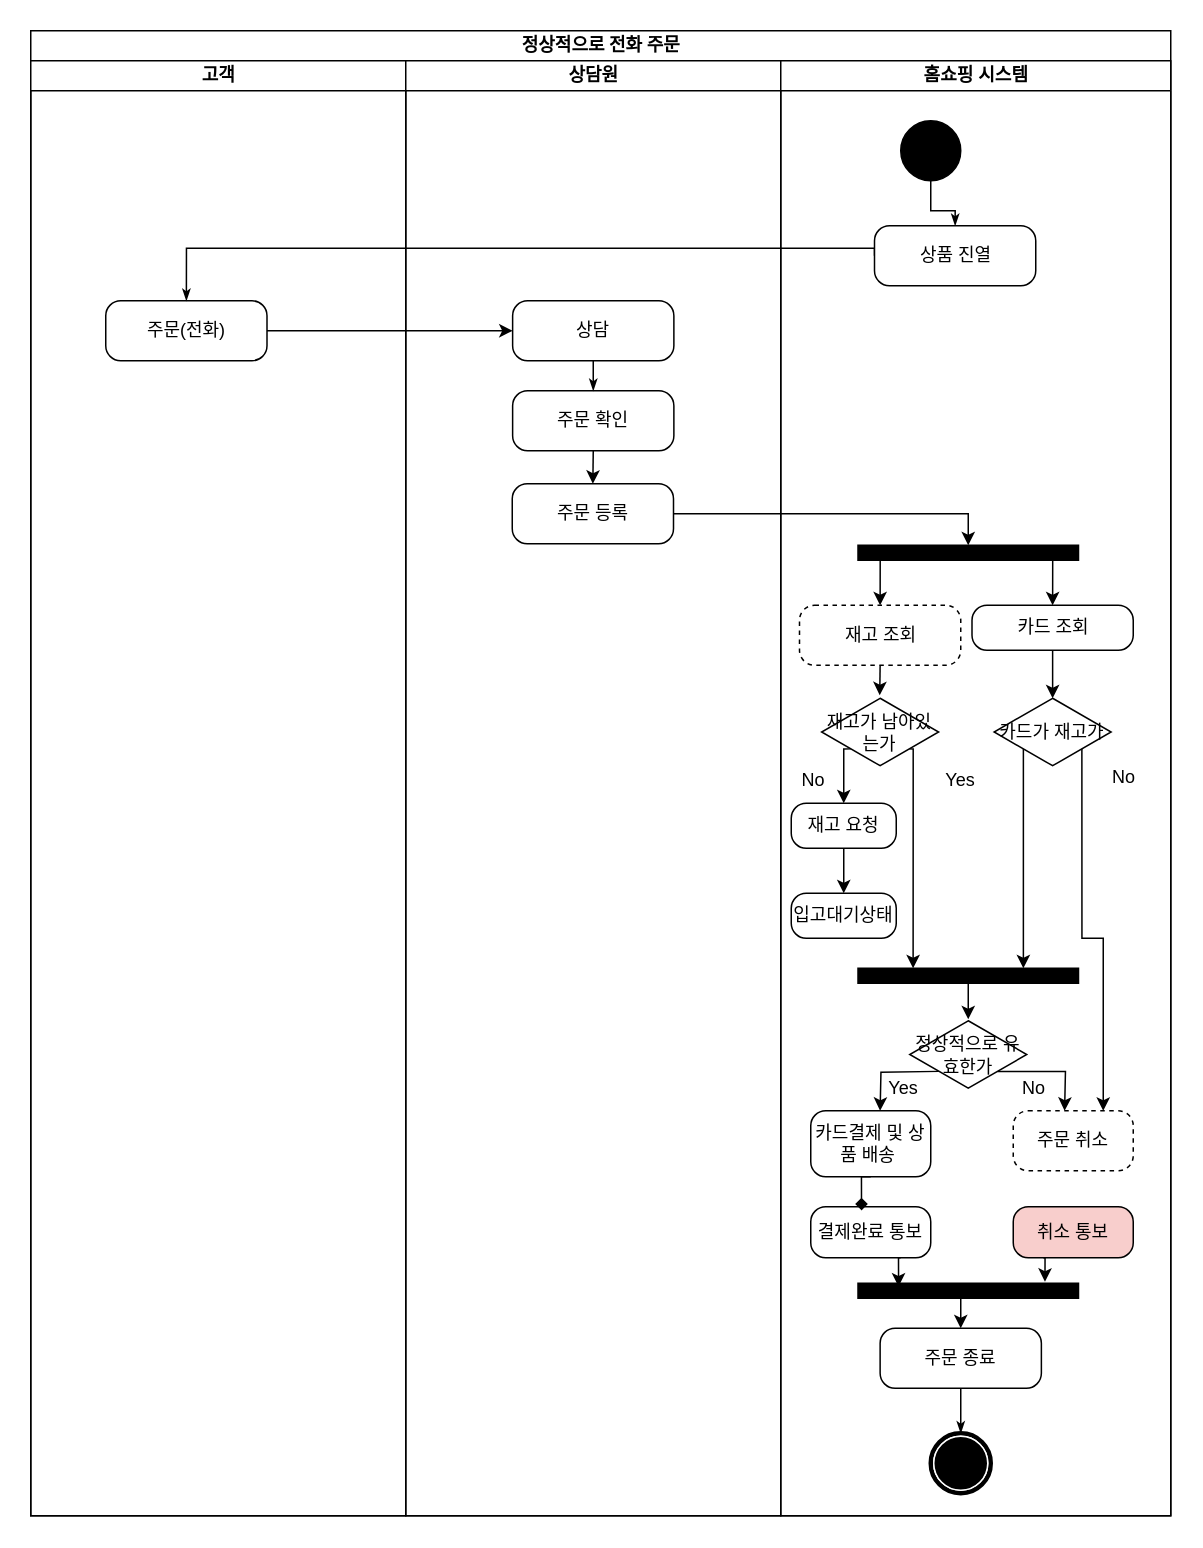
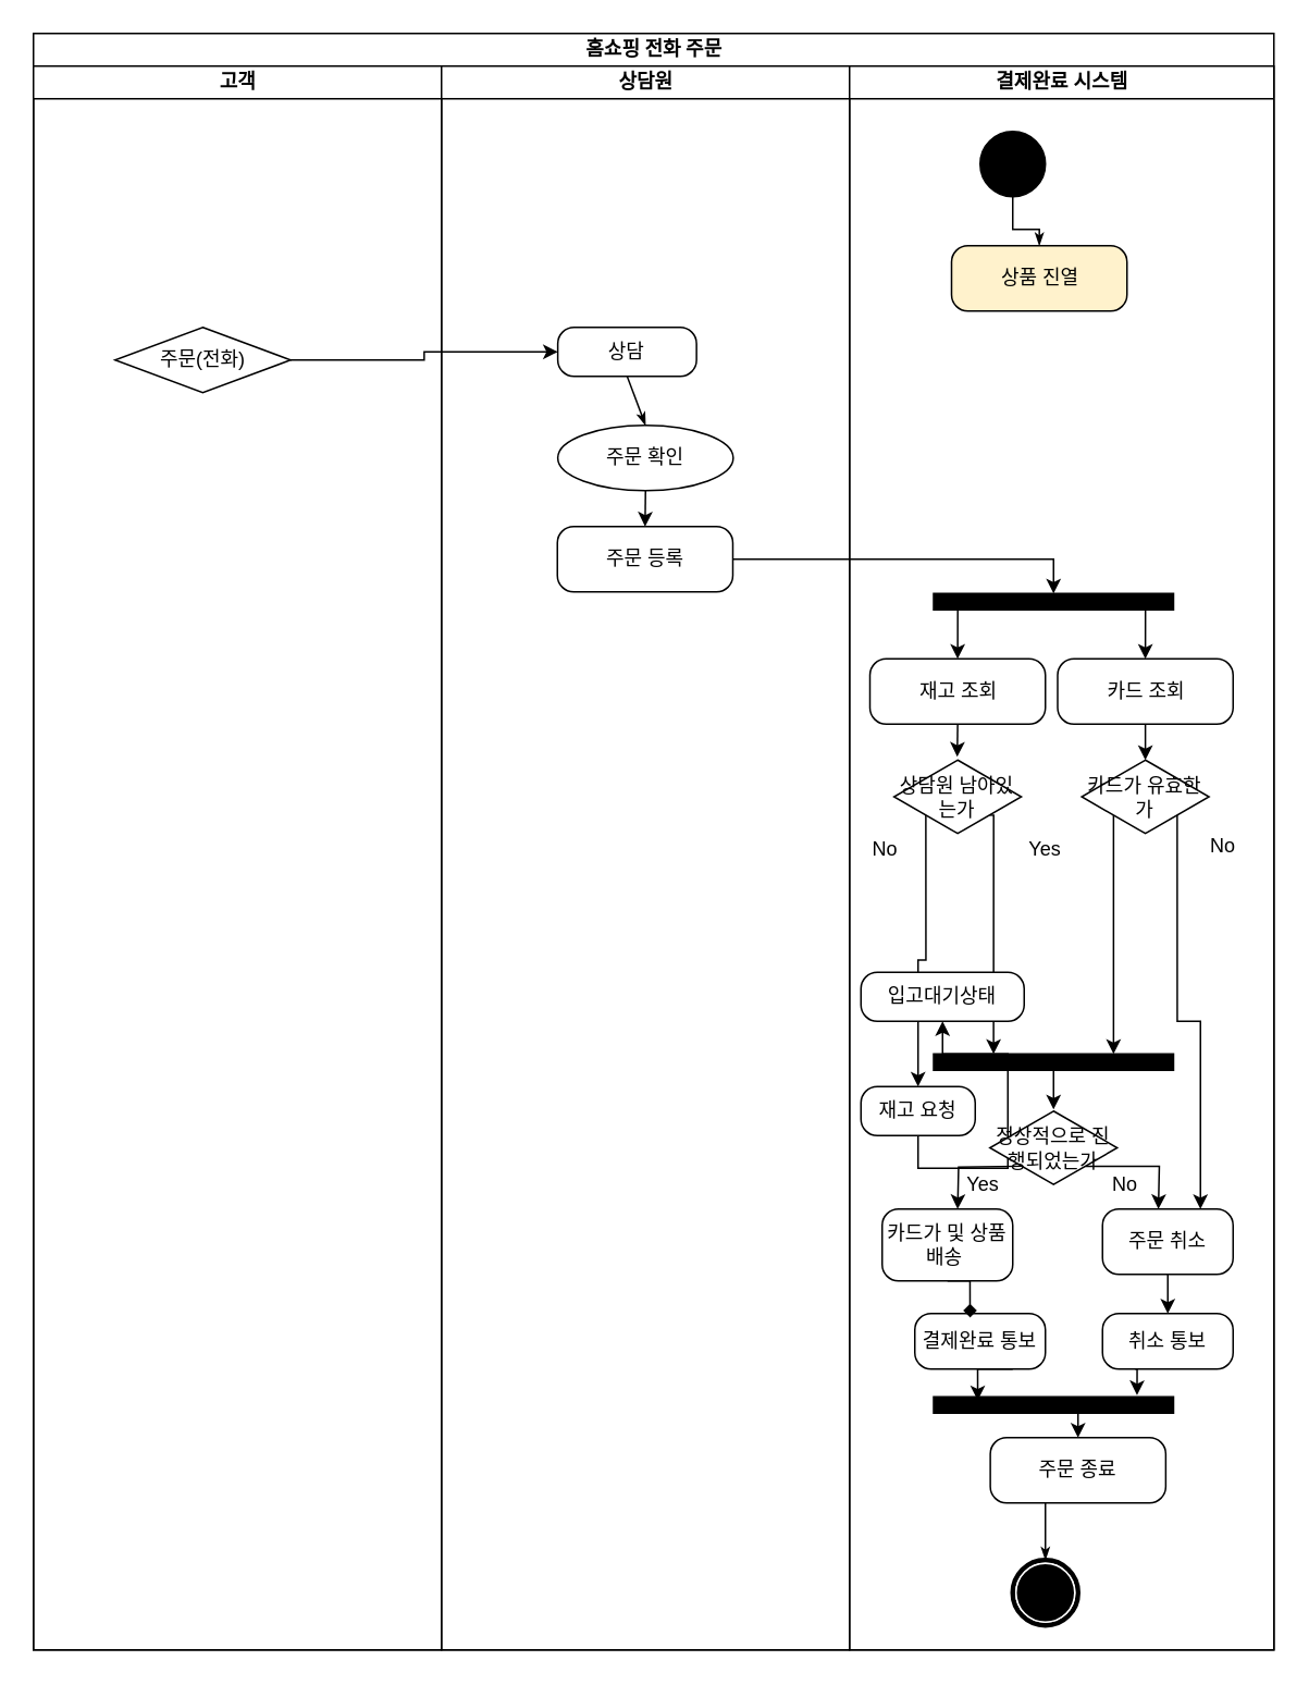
- <mxCell id="2" value="정상적으로 전화 주문" style="swimlane;html=1;childLayout=stackLayout;startSize=20;rounded=0;shadow=0;comic=0;labelBackgroundColor=none;strokeWidth=1;fontFamily=Verdana;fontSize=12;align=center;" parent="1" vertex="1"><mxGeometry x="20" y="20" width="760" height="990" as="geometry" /></mxCell>
+ <mxCell id="2" value="홈쇼핑 전화 주문" style="swimlane;html=1;childLayout=stackLayout;startSize=20;rounded=0;shadow=0;comic=0;labelBackgroundColor=none;strokeWidth=1;fontFamily=Verdana;fontSize=12;align=center;" parent="1" vertex="1"><mxGeometry x="20" y="20" width="760" height="990" as="geometry" /></mxCell>
- <mxCell id="12" value="홈쇼핑 시스템" style="swimlane;html=1;startSize=20;" parent="2" vertex="1"><mxGeometry x="500" y="20" width="260" height="970" as="geometry" /></mxCell>
+ <mxCell id="12" value="결제완료 시스템" style="swimlane;html=1;startSize=20;" parent="2" vertex="1"><mxGeometry x="500" y="20" width="260" height="970" as="geometry" /></mxCell>
- <mxCell id="11" style="edgeStyle=orthogonalEdgeStyle;rounded=0;html=1;labelBackgroundColor=none;startArrow=none;startFill=0;startSize=5;endArrow=classicThin;endFill=1;endSize=5;jettySize=auto;orthogonalLoop=1;strokeWidth=1;fontFamily=Verdana;fontSize=12;exitX=0;exitY=0.5;exitDx=0;exitDy=0;entryX=0.5;entryY=0;entryDx=0;entryDy=0;" parent="2" source="17" target="4" edge="1"><mxGeometry relative="1" as="geometry"><Array as="points"><mxPoint x="563" y="145" /><mxPoint x="104" y="145" /></Array><mxPoint x="560" y="145" as="sourcePoint" /><mxPoint x="140" y="190" as="targetPoint" /></mxGeometry></mxCell>
- <mxCell id="17" value="상품 진열" style="html=1;dashed=0;rounded=1;absoluteArcSize=1;arcSize=20;verticalAlign=middle;align=center;whiteSpace=wrap;" vertex="1" parent="12"><mxGeometry x="62.5" y="110" width="107.5" height="40" as="geometry" /></mxCell>
+ <mxCell id="17" value="상품 진열" style="html=1;dashed=0;rounded=1;absoluteArcSize=1;arcSize=20;verticalAlign=middle;align=center;whiteSpace=wrap;fillColor=#fff2cc;" vertex="1" parent="12"><mxGeometry x="62.5" y="110" width="107.5" height="40" as="geometry" /></mxCell>
- <mxCell id="4" value="주문(전화)" style="html=1;dashed=0;rounded=1;absoluteArcSize=1;arcSize=20;verticalAlign=middle;align=center;whiteSpace=wrap;" vertex="1" parent="3"><mxGeometry x="50" y="160" width="107.5" height="40" as="geometry" /></mxCell>
+ <mxCell id="4" value="주문(전화)" style="rhombus;html=1;dashed=0;absoluteArcSize=1;arcSize=20;verticalAlign=middle;align=center;whiteSpace=wrap;" vertex="1" parent="3"><mxGeometry x="50" y="160" width="107.5" height="40" as="geometry" /></mxCell>
- <mxCell id="6" value="상담" style="html=1;dashed=0;rounded=1;absoluteArcSize=1;arcSize=20;verticalAlign=middle;align=center;whiteSpace=wrap;" vertex="1" parent="5"><mxGeometry x="71.25" y="160" width="107.5" height="40" as="geometry" /></mxCell>
+ <mxCell id="6" value="상담" style="html=1;dashed=0;rounded=1;absoluteArcSize=1;arcSize=20;verticalAlign=middle;align=center;whiteSpace=wrap;" vertex="1" parent="5"><mxGeometry x="71.25" y="160" width="85" height="30" as="geometry" /></mxCell>
- <mxCell id="8" value="주문 확인" style="html=1;dashed=0;rounded=1;absoluteArcSize=1;arcSize=20;verticalAlign=middle;align=center;whiteSpace=wrap;" vertex="1" parent="5"><mxGeometry x="71.25" y="220" width="107.5" height="40" as="geometry" /></mxCell>
+ <mxCell id="8" value="주문 확인" style="ellipse;html=1;dashed=0;absoluteArcSize=1;arcSize=20;verticalAlign=middle;align=center;whiteSpace=wrap;" vertex="1" parent="5"><mxGeometry x="71.25" y="220" width="107.5" height="40" as="geometry" /></mxCell>
- <mxCell id="19" value="카드 조회" style="html=1;dashed=0;rounded=1;absoluteArcSize=1;arcSize=20;verticalAlign=middle;align=center;whiteSpace=wrap;" vertex="1" parent="12"><mxGeometry x="127.5" y="363" width="107.5" height="30" as="geometry" /></mxCell>
+ <mxCell id="19" value="카드 조회" style="html=1;dashed=0;rounded=1;absoluteArcSize=1;arcSize=20;verticalAlign=middle;align=center;whiteSpace=wrap;" vertex="1" parent="12"><mxGeometry x="127.5" y="363" width="107.5" height="40" as="geometry" /></mxCell>
- <mxCell id="21" value="재고 조회" style="html=1;dashed=1;rounded=1;absoluteArcSize=1;arcSize=20;verticalAlign=middle;align=center;whiteSpace=wrap;" vertex="1" parent="12"><mxGeometry x="12.5" y="363" width="107.5" height="40" as="geometry" /></mxCell>
+ <mxCell id="21" value="재고 조회" style="html=1;dashed=0;rounded=1;absoluteArcSize=1;arcSize=20;verticalAlign=middle;align=center;whiteSpace=wrap;" vertex="1" parent="12"><mxGeometry x="12.5" y="363" width="107.5" height="40" as="geometry" /></mxCell>
- <mxCell id="33" value="재고가 남아있는가" style="rhombus;whiteSpace=wrap;html=1;" vertex="1" parent="12"><mxGeometry x="27.25" y="425" width="78" height="45" as="geometry" /></mxCell>
+ <mxCell id="33" value="상담원 남아있는가" style="rhombus;whiteSpace=wrap;html=1;" vertex="1" parent="12"><mxGeometry x="27.25" y="425" width="78" height="45" as="geometry" /></mxCell>
- <mxCell id="27" value="카드가 재고가" style="rhombus;whiteSpace=wrap;html=1;" vertex="1" parent="12"><mxGeometry x="142.25" y="425" width="78" height="45" as="geometry" /></mxCell>
+ <mxCell id="27" value="카드가 유효한가" style="rhombus;whiteSpace=wrap;html=1;" vertex="1" parent="12"><mxGeometry x="142.25" y="425" width="78" height="45" as="geometry" /></mxCell>
- <mxCell id="35" value="재고 요청" style="html=1;dashed=0;rounded=1;absoluteArcSize=1;arcSize=20;verticalAlign=middle;align=center;whiteSpace=wrap;" vertex="1" parent="12"><mxGeometry x="7" y="495" width="70" height="30" as="geometry" /></mxCell>
+ <mxCell id="35" value="재고 요청" style="html=1;dashed=0;rounded=1;absoluteArcSize=1;arcSize=20;verticalAlign=middle;align=center;whiteSpace=wrap;" vertex="1" parent="12"><mxGeometry x="7" y="625" width="70" height="30" as="geometry" /></mxCell>
- <mxCell id="36" value="입고대기상태" style="html=1;dashed=0;rounded=1;absoluteArcSize=1;arcSize=20;verticalAlign=middle;align=center;whiteSpace=wrap;" vertex="1" parent="12"><mxGeometry x="7" y="555" width="70" height="30" as="geometry" /></mxCell>
+ <mxCell id="36" value="입고대기상태" style="html=1;dashed=0;rounded=1;absoluteArcSize=1;arcSize=20;verticalAlign=middle;align=center;whiteSpace=wrap;" vertex="1" parent="12"><mxGeometry x="7" y="555" width="100" height="30" as="geometry" /></mxCell>
- <mxCell id="45" value="정상적으로 유효한가" style="rhombus;whiteSpace=wrap;html=1;" vertex="1" parent="12"><mxGeometry x="86" y="640" width="78" height="45" as="geometry" /></mxCell>
+ <mxCell id="45" value="정상적으로 진행되었는가" style="rhombus;whiteSpace=wrap;html=1;" vertex="1" parent="12"><mxGeometry x="86" y="640" width="78" height="45" as="geometry" /></mxCell>
- <mxCell id="41" value="주문 취소" style="html=1;dashed=1;rounded=1;absoluteArcSize=1;arcSize=20;verticalAlign=middle;align=center;whiteSpace=wrap;" vertex="1" parent="12"><mxGeometry x="155" y="700" width="80" height="40" as="geometry" /></mxCell>
+ <mxCell id="41" value="주문 취소" style="html=1;dashed=0;rounded=1;absoluteArcSize=1;arcSize=20;verticalAlign=middle;align=center;whiteSpace=wrap;" vertex="1" parent="12"><mxGeometry x="155" y="700" width="80" height="40" as="geometry" /></mxCell>
- <mxCell id="42" value="카드결제 및 상품 배송&amp;nbsp;" style="html=1;dashed=0;rounded=1;absoluteArcSize=1;arcSize=20;verticalAlign=middle;align=center;whiteSpace=wrap;" vertex="1" parent="12"><mxGeometry x="20" y="700" width="80" height="44" as="geometry" /></mxCell>
+ <mxCell id="42" value="카드가 및 상품 배송&amp;nbsp;" style="html=1;dashed=0;rounded=1;absoluteArcSize=1;arcSize=20;verticalAlign=middle;align=center;whiteSpace=wrap;" vertex="1" parent="12"><mxGeometry x="20" y="700" width="80" height="44" as="geometry" /></mxCell>
+ <mxCell id="40" style="edgeStyle=orthogonalEdgeStyle;rounded=0;orthogonalLoop=1;jettySize=auto;html=1;exitX=0.5;exitY=1;exitDx=0;exitDy=0;entryX=0.5;entryY=0;entryDx=0;entryDy=0;" edge="1" parent="12" source="41" target="53"><mxGeometry relative="1" as="geometry" /></mxCell>
- <mxCell id="50" value="결제완료 통보" style="html=1;dashed=0;rounded=1;absoluteArcSize=1;arcSize=20;verticalAlign=middle;align=center;whiteSpace=wrap;" vertex="1" parent="12"><mxGeometry x="20" y="764" width="80" height="34" as="geometry" /></mxCell>
+ <mxCell id="50" value="결제완료 통보" style="html=1;dashed=0;rounded=1;absoluteArcSize=1;arcSize=20;verticalAlign=middle;align=center;whiteSpace=wrap;" vertex="1" parent="12"><mxGeometry x="40" y="764" width="80" height="34" as="geometry" /></mxCell>
- <mxCell id="53" value="취소 통보" style="html=1;dashed=0;rounded=1;absoluteArcSize=1;arcSize=20;verticalAlign=middle;align=center;whiteSpace=wrap;fillColor=#f8cecc;" vertex="1" parent="12"><mxGeometry x="155" y="764" width="80" height="34" as="geometry" /></mxCell>
+ <mxCell id="53" value="취소 통보" style="html=1;dashed=0;rounded=1;absoluteArcSize=1;arcSize=20;verticalAlign=middle;align=center;whiteSpace=wrap;" vertex="1" parent="12"><mxGeometry x="155" y="764" width="80" height="34" as="geometry" /></mxCell>
- <mxCell id="30" value="주문 종료" style="html=1;dashed=0;rounded=1;absoluteArcSize=1;arcSize=20;verticalAlign=middle;align=center;whiteSpace=wrap;" vertex="1" parent="12"><mxGeometry x="66.25" y="845" width="107.5" height="40" as="geometry" /></mxCell>
+ <mxCell id="30" value="주문 종료" style="html=1;dashed=0;rounded=1;absoluteArcSize=1;arcSize=20;verticalAlign=middle;align=center;whiteSpace=wrap;" vertex="1" parent="12"><mxGeometry x="86.25" y="840" width="107.5" height="40" as="geometry" /></mxCell>
